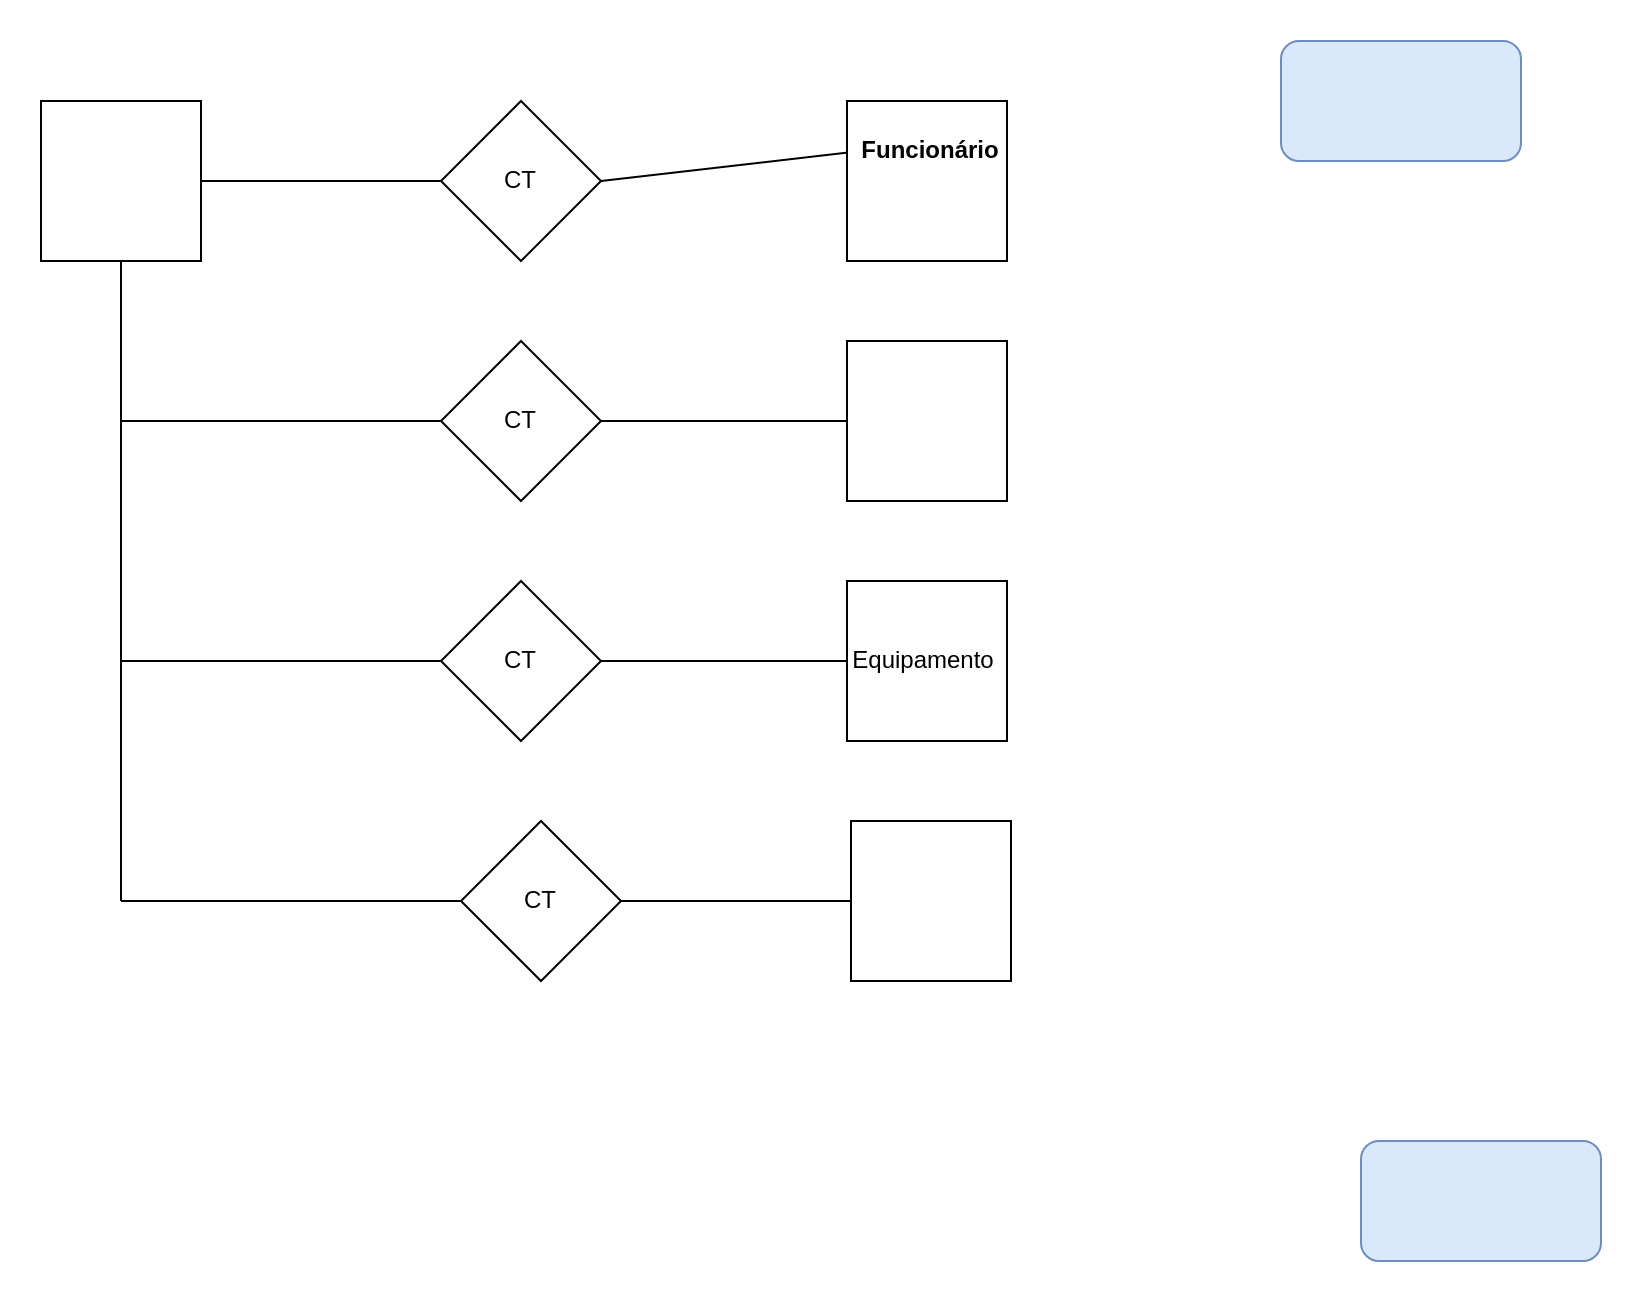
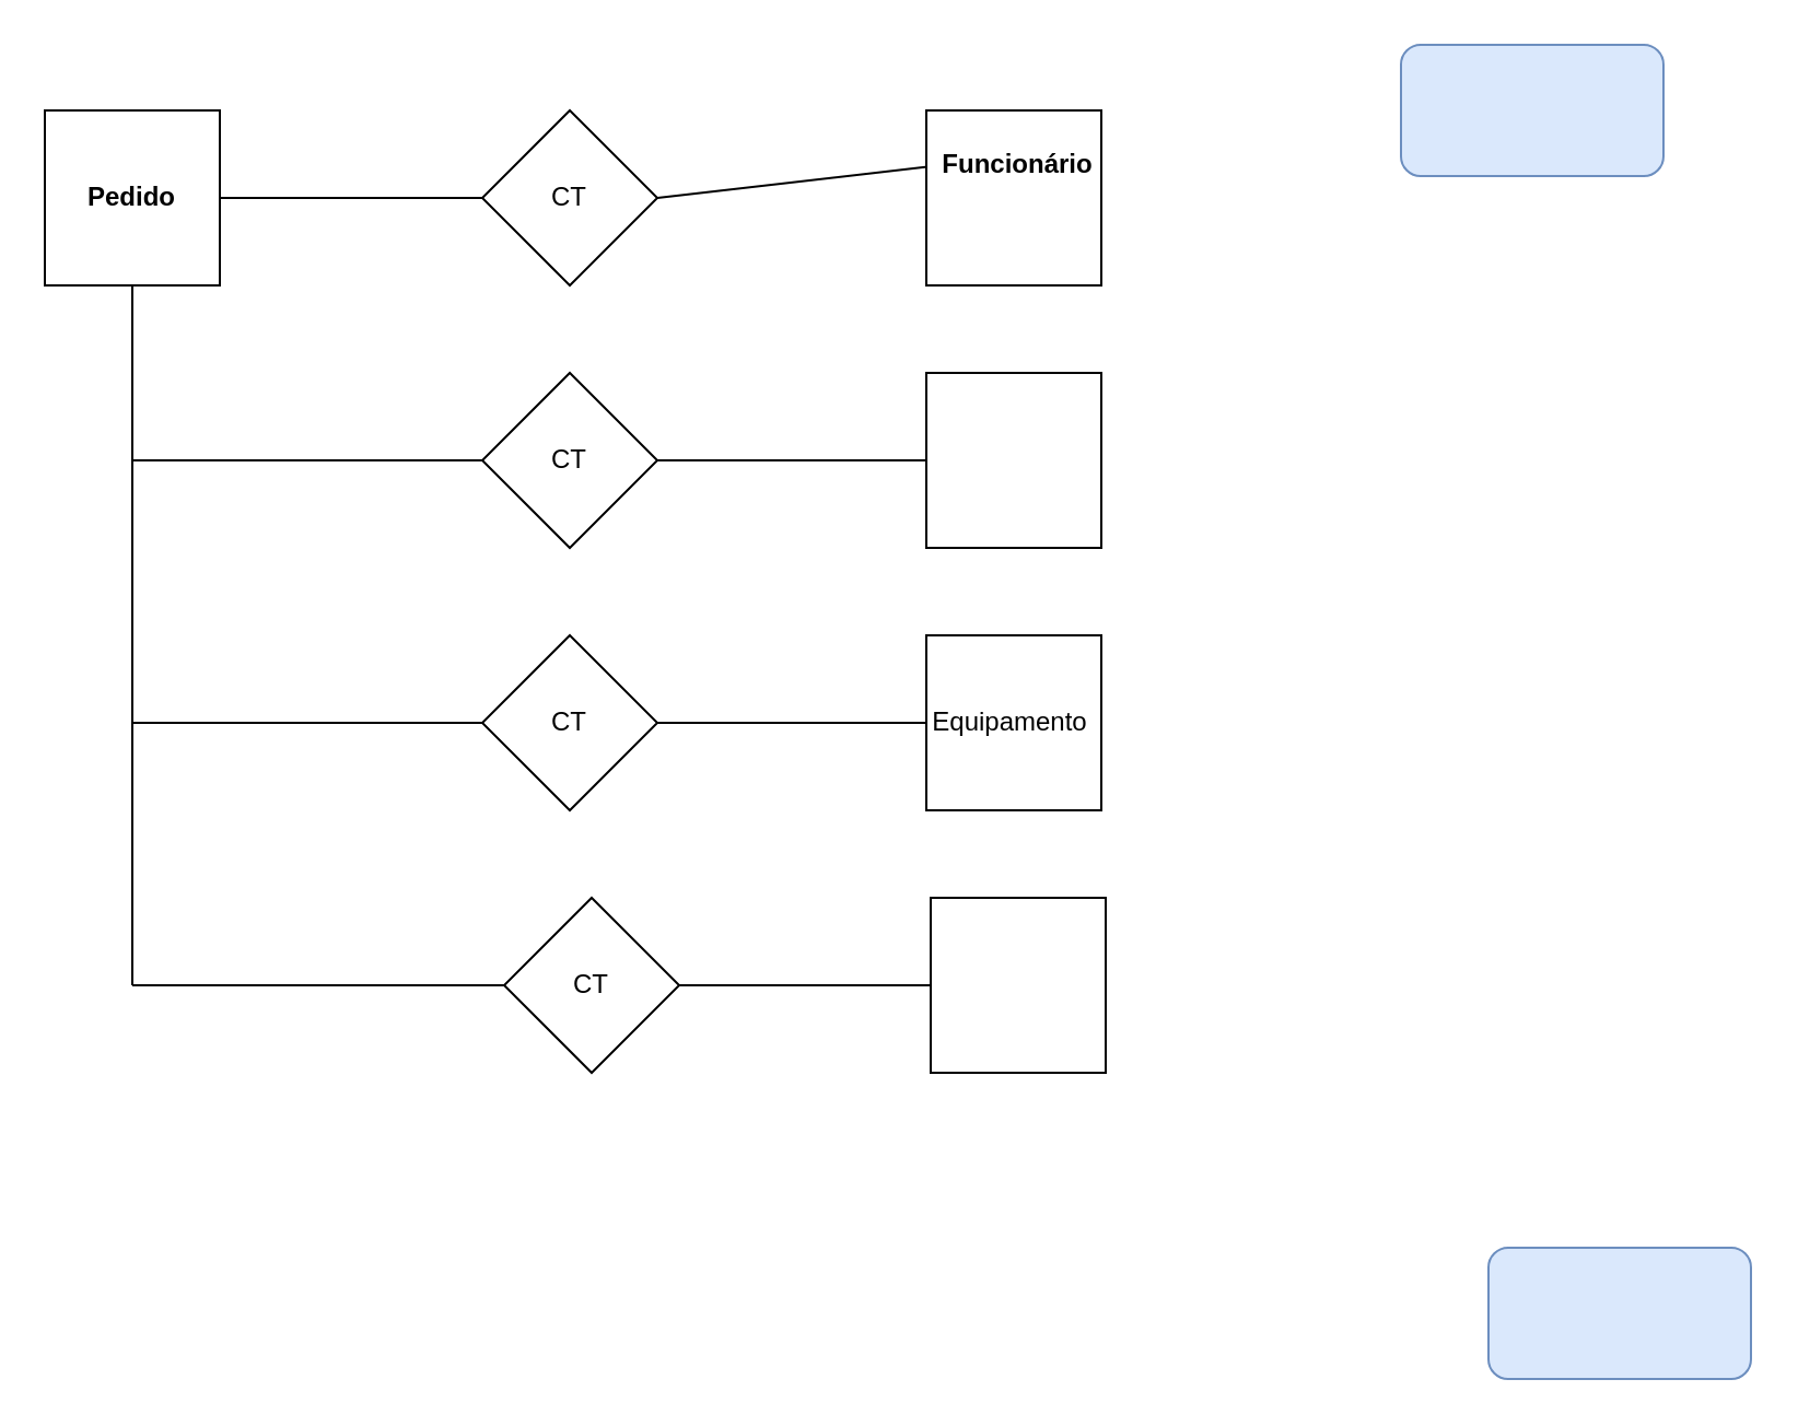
+ <mxCell id="8" value="&lt;b&gt;Pedido&lt;/b&gt;" style="text;html=1;strokeColor=none;fillColor=none;align=center;verticalAlign=middle;whiteSpace=wrap;rounded=0;" vertex="1" parent="1"><mxGeometry x="25" y="65" width="70" height="50" as="geometry" /></mxCell>
